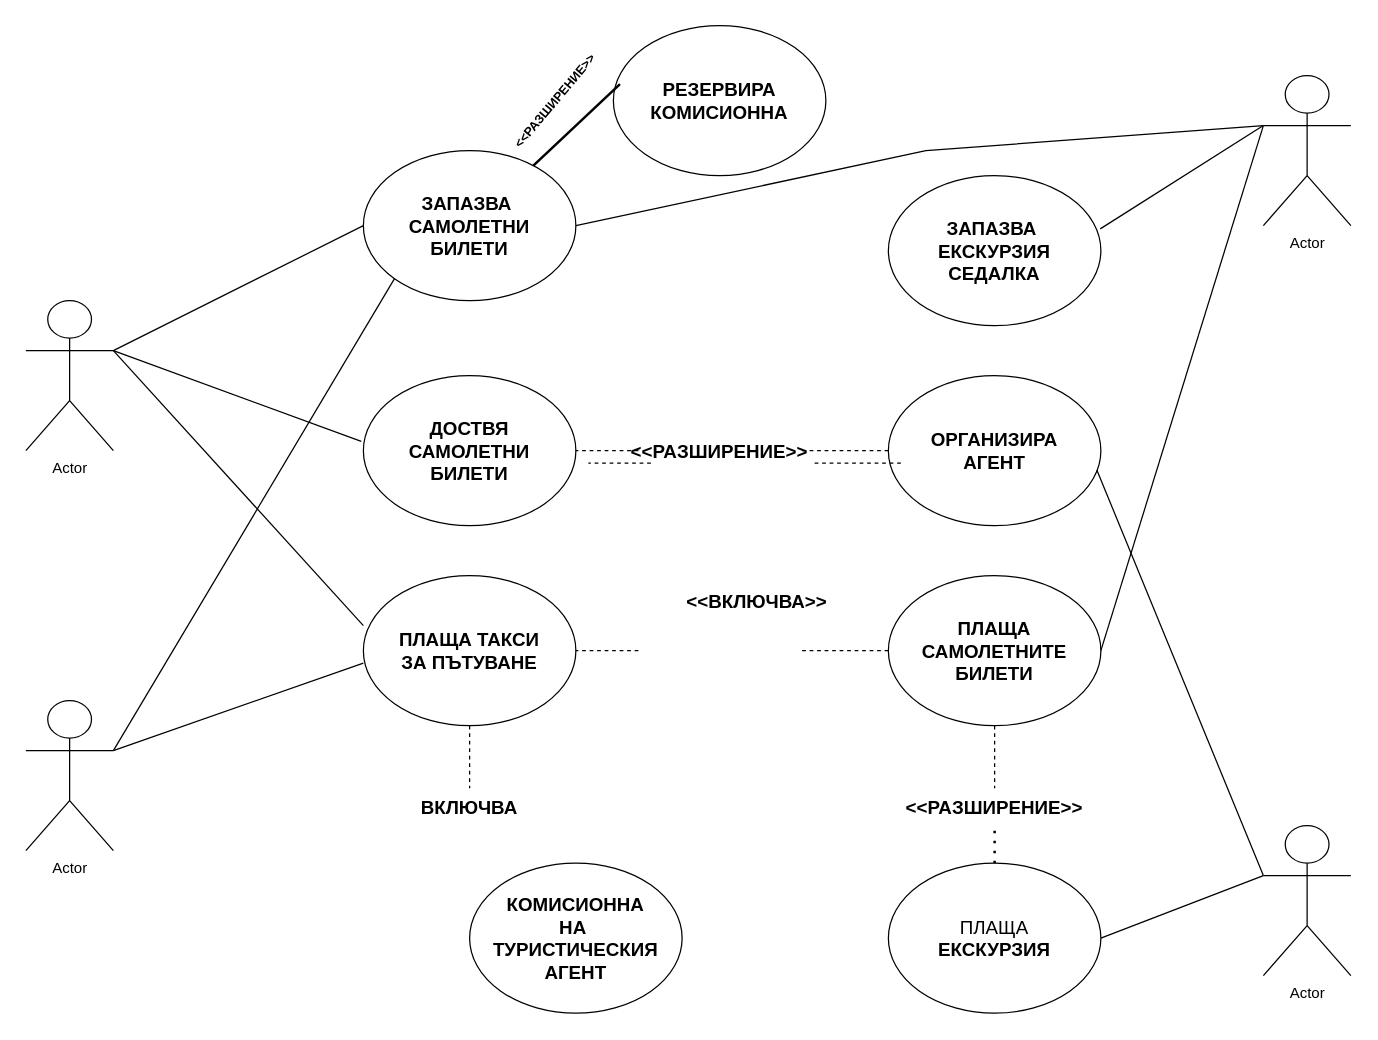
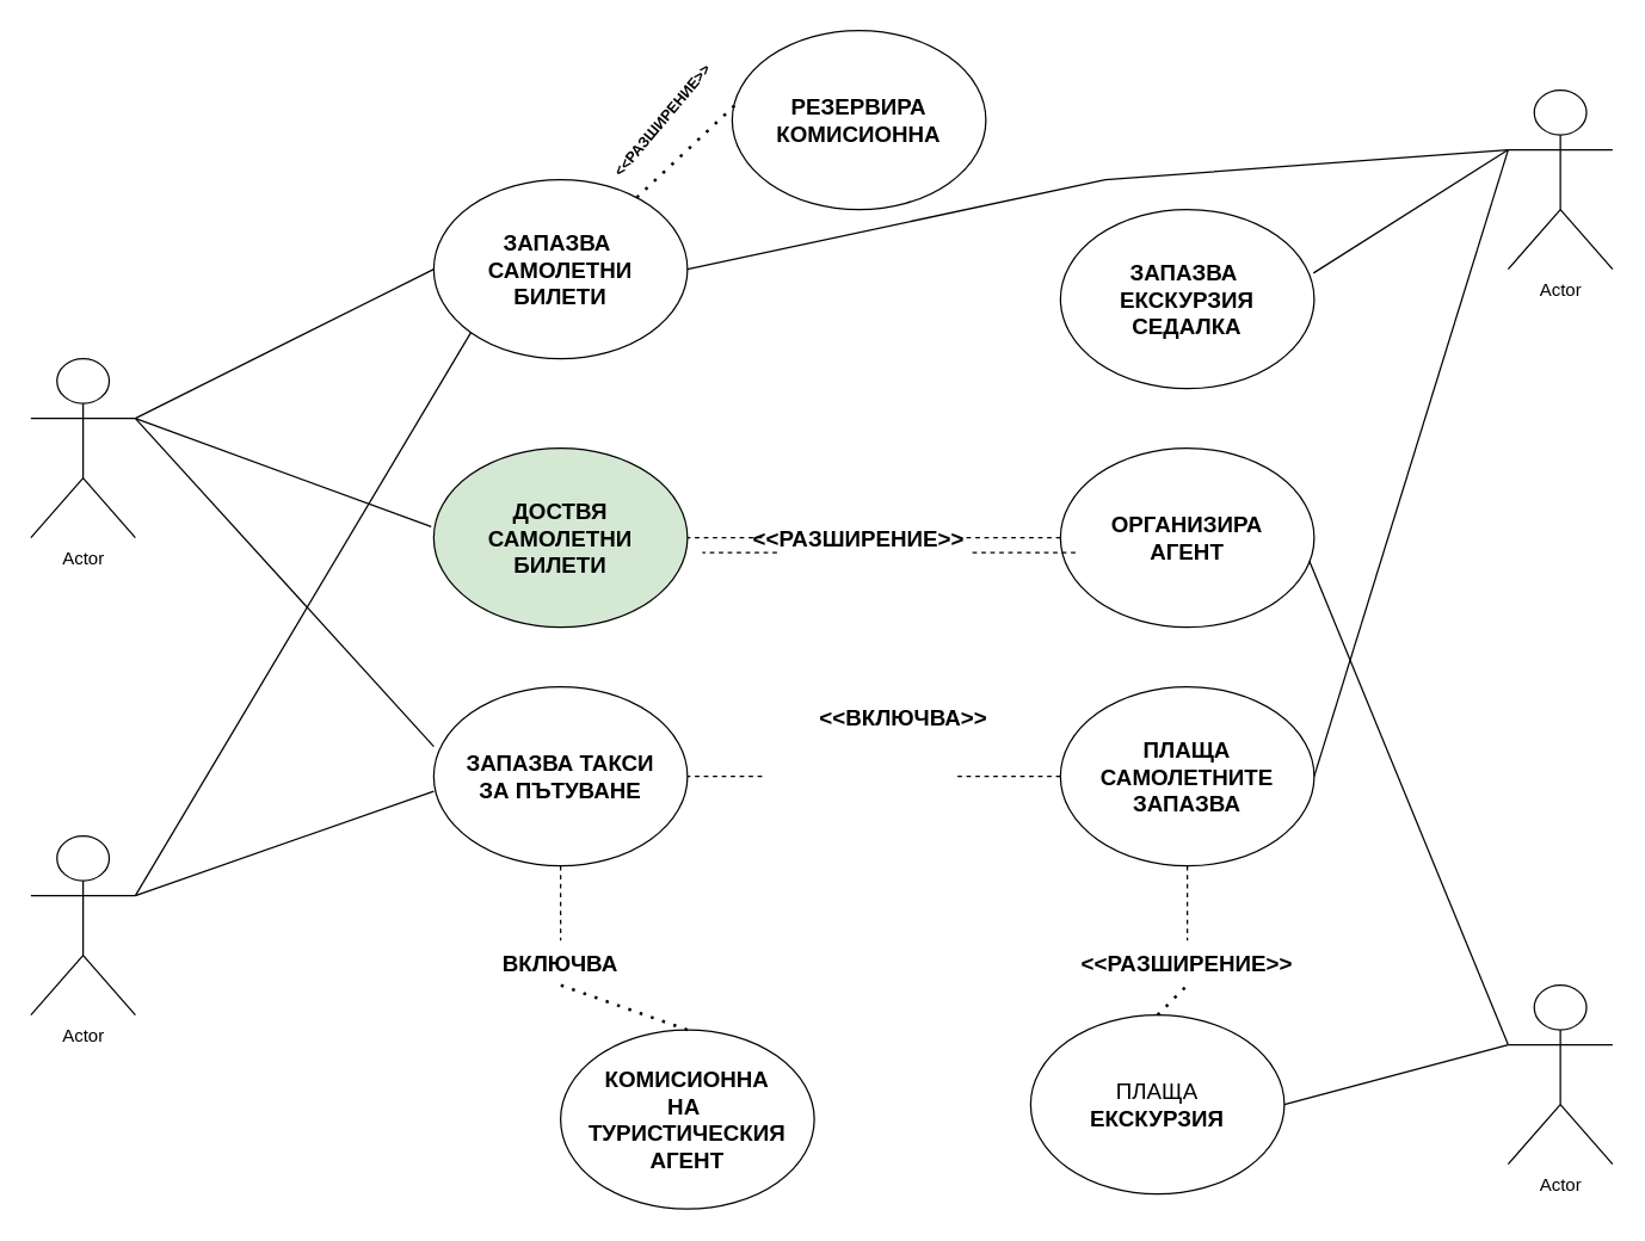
- <mxCell id="35" value="" style="endArrow=none;dashed=0;html=1;dashPattern=1 3;strokeWidth=2;rounded=0;entryX=0.031;entryY=0.39;entryDx=0;entryDy=0;entryPerimeter=0;" edge="1" parent="1" source="4" target="16"><mxGeometry width="50" height="50" relative="1" as="geometry"><mxPoint x="460" y="540" as="sourcePoint" /><mxPoint x="510" y="490" as="targetPoint" /></mxGeometry></mxCell>
+ <mxCell id="35" value="" style="endArrow=none;dashed=1;html=1;dashPattern=1 3;strokeWidth=2;rounded=0;entryX=0.031;entryY=0.39;entryDx=0;entryDy=0;entryPerimeter=0;" edge="1" parent="1" source="4" target="16"><mxGeometry width="50" height="50" relative="1" as="geometry"><mxPoint x="460" y="540" as="sourcePoint" /><mxPoint x="510" y="490" as="targetPoint" /></mxGeometry></mxCell>
- <mxCell id="5" value="&lt;div style=&quot;font-size: 15px;&quot;&gt;&lt;b&gt;&lt;font style=&quot;font-size: 15px;&quot;&gt;ДОСТВЯ&lt;/font&gt;&lt;/b&gt;&lt;/div&gt;&lt;div style=&quot;font-size: 15px;&quot;&gt;&lt;b&gt;&lt;font style=&quot;font-size: 15px;&quot;&gt;САМОЛЕТНИ&lt;/font&gt;&lt;/b&gt;&lt;/div&gt;&lt;b&gt;&lt;font style=&quot;font-size: 15px;&quot;&gt;БИЛЕТИ&lt;/font&gt;&lt;/b&gt;" style="ellipse;whiteSpace=wrap;html=1;" vertex="1" parent="1"><mxGeometry x="290" y="300" width="170" height="120" as="geometry" /></mxCell>
+ <mxCell id="5" value="&lt;div style=&quot;font-size: 15px;&quot;&gt;&lt;b&gt;&lt;font style=&quot;font-size: 15px;&quot;&gt;ДОСТВЯ&lt;/font&gt;&lt;/b&gt;&lt;/div&gt;&lt;div style=&quot;font-size: 15px;&quot;&gt;&lt;b&gt;&lt;font style=&quot;font-size: 15px;&quot;&gt;САМОЛЕТНИ&lt;/font&gt;&lt;/b&gt;&lt;/div&gt;&lt;b&gt;&lt;font style=&quot;font-size: 15px;&quot;&gt;БИЛЕТИ&lt;/font&gt;&lt;/b&gt;" style="ellipse;whiteSpace=wrap;html=1;fillColor=#d5e8d4;" vertex="1" parent="1"><mxGeometry x="290" y="300" width="170" height="120" as="geometry" /></mxCell>
- <mxCell id="6" value="&lt;div style=&quot;font-size: 15px;&quot;&gt;&lt;b&gt;&lt;font style=&quot;font-size: 15px;&quot;&gt;ПЛАЩА ТАКСИ&lt;/font&gt;&lt;/b&gt;&lt;/div&gt;&lt;div style=&quot;font-size: 15px;&quot;&gt;&lt;b&gt;&lt;font style=&quot;font-size: 15px;&quot;&gt;ЗА ПЪТУВАНЕ&lt;/font&gt;&lt;/b&gt;&lt;br&gt;&lt;/div&gt;" style="ellipse;whiteSpace=wrap;html=1;" vertex="1" parent="1"><mxGeometry x="290" y="460" width="170" height="120" as="geometry" /></mxCell>
+ <mxCell id="6" value="&lt;div style=&quot;font-size: 15px;&quot;&gt;&lt;b&gt;&lt;font style=&quot;font-size: 15px;&quot;&gt;ЗАПАЗВА ТАКСИ&lt;/font&gt;&lt;/b&gt;&lt;/div&gt;&lt;div style=&quot;font-size: 15px;&quot;&gt;&lt;b&gt;&lt;font style=&quot;font-size: 15px;&quot;&gt;ЗА ПЪТУВАНЕ&lt;/font&gt;&lt;/b&gt;&lt;br&gt;&lt;/div&gt;" style="ellipse;whiteSpace=wrap;html=1;" vertex="1" parent="1"><mxGeometry x="290" y="460" width="170" height="120" as="geometry" /></mxCell>
- <mxCell id="19" value="&lt;div style=&quot;font-size: 15px;&quot;&gt;&lt;b&gt;&lt;font style=&quot;font-size: 15px;&quot;&gt;ПЛАЩА САМОЛЕТНИТЕ&lt;/font&gt;&lt;/b&gt;&lt;/div&gt;&lt;div style=&quot;font-size: 15px;&quot;&gt;&lt;b&gt;БИЛЕТИ&lt;/b&gt;&lt;br&gt;&lt;/div&gt;" style="ellipse;whiteSpace=wrap;html=1;" vertex="1" parent="1"><mxGeometry x="710" y="460" width="170" height="120" as="geometry" /></mxCell>
+ <mxCell id="19" value="&lt;div style=&quot;font-size: 15px;&quot;&gt;&lt;b&gt;&lt;font style=&quot;font-size: 15px;&quot;&gt;ПЛАЩА САМОЛЕТНИТЕ&lt;/font&gt;&lt;/b&gt;&lt;/div&gt;&lt;div style=&quot;font-size: 15px;&quot;&gt;&lt;b&gt;ЗАПАЗВА&lt;/b&gt;&lt;br&gt;&lt;/div&gt;" style="ellipse;whiteSpace=wrap;html=1;" vertex="1" parent="1"><mxGeometry x="710" y="460" width="170" height="120" as="geometry" /></mxCell>
+ <mxCell id="15" value="" style="endArrow=none;dashed=1;html=1;dashPattern=1 3;strokeWidth=2;rounded=0;exitX=0.5;exitY=0;exitDx=0;exitDy=0;entryX=0.5;entryY=1;entryDx=0;entryDy=0;" edge="1" parent="1" source="7" target="14"><mxGeometry width="50" height="50" relative="1" as="geometry"><mxPoint x="530" y="490" as="sourcePoint" /><mxPoint x="580" y="440" as="targetPoint" /></mxGeometry></mxCell>
- <mxCell id="20" value="&lt;div style=&quot;font-size: 15px;&quot;&gt;&lt;font style=&quot;font-size: 15px;&quot;&gt;ПЛАЩА&lt;/font&gt;&lt;/div&gt;&lt;div style=&quot;font-size: 15px;&quot;&gt;&lt;font style=&quot;font-size: 15px;&quot;&gt;&lt;b&gt;ЕКСКУРЗИЯ&lt;/b&gt;&lt;/font&gt;&lt;/div&gt;" style="ellipse;whiteSpace=wrap;html=1;align=center;" vertex="1" parent="1"><mxGeometry x="710" y="690" width="170" height="120" as="geometry" /></mxCell>
+ <mxCell id="20" value="&lt;div style=&quot;font-size: 15px;&quot;&gt;&lt;font style=&quot;font-size: 15px;&quot;&gt;ПЛАЩА&lt;/font&gt;&lt;/div&gt;&lt;div style=&quot;font-size: 15px;&quot;&gt;&lt;font style=&quot;font-size: 15px;&quot;&gt;&lt;b&gt;ЕКСКУРЗИЯ&lt;/b&gt;&lt;/font&gt;&lt;/div&gt;" style="ellipse;whiteSpace=wrap;html=1;align=center;" vertex="1" parent="1"><mxGeometry x="690" y="680" width="170" height="120" as="geometry" /></mxCell>
